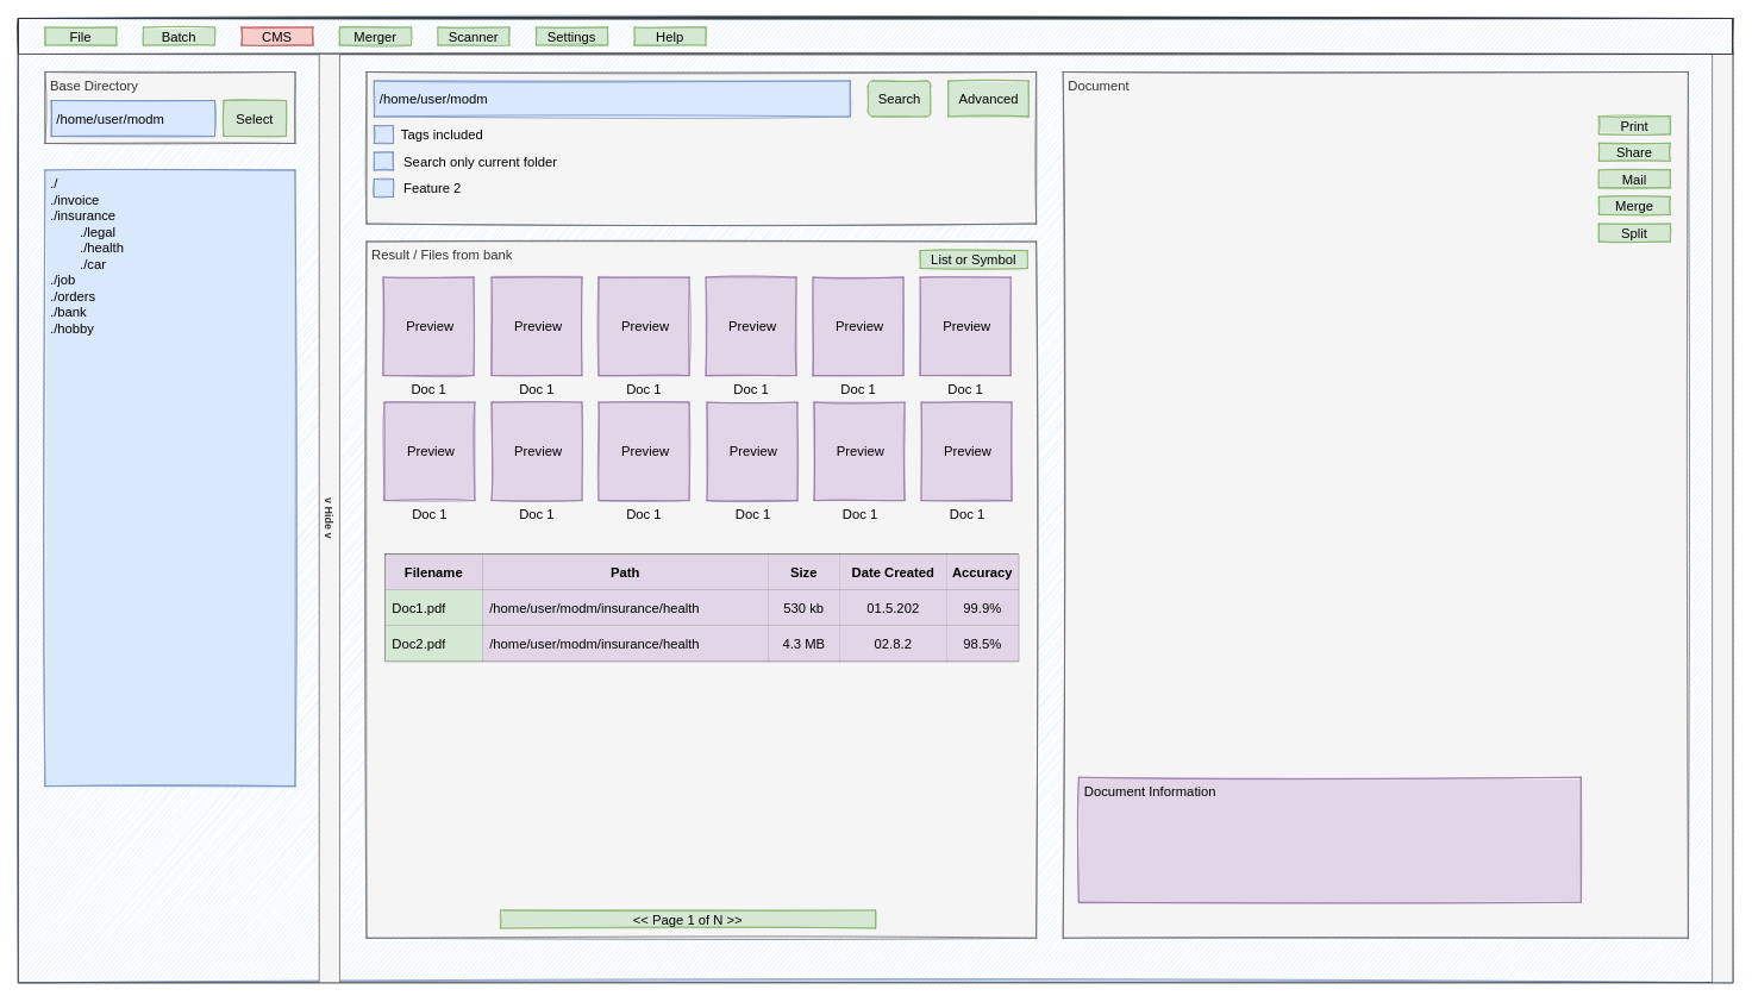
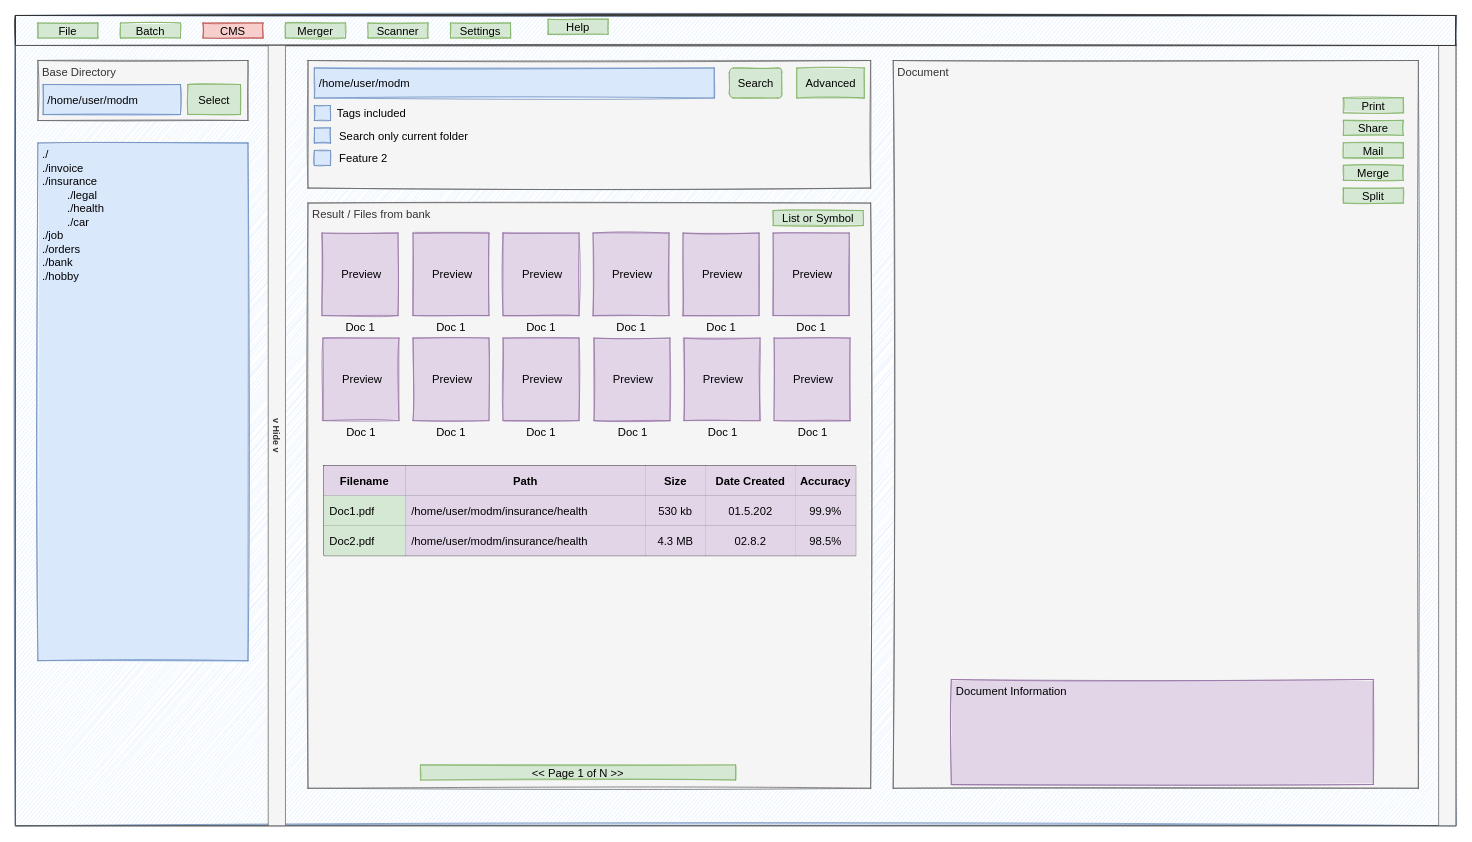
- <mxCell id="19" value="Help" style="rounded=0;whiteSpace=wrap;html=1;sketch=1;fillStyle=solid;strokeColor=#82b366;fontSize=15;fillColor=#d5e8d4;" parent="1" vertex="1"><mxGeometry x="710" y="30" width="80" height="20" as="geometry" /></mxCell>
+ <mxCell id="19" value="Help" style="rounded=0;whiteSpace=wrap;html=1;sketch=1;fillStyle=solid;strokeColor=#82b366;fontSize=15;fillColor=#d5e8d4;" parent="1" vertex="1"><mxGeometry x="730" y="25" width="80" height="20" as="geometry" /></mxCell>
- <mxCell id="84" value="Document Information" style="rounded=0;whiteSpace=wrap;html=1;sketch=1;fillStyle=solid;strokeColor=#9673a6;fontSize=15;fillColor=#e1d5e7;align=left;spacingLeft=4;verticalAlign=top;" parent="78" vertex="1"><mxGeometry x="17.5" y="790" width="562.5" height="140" as="geometry" /></mxCell>
+ <mxCell id="84" value="Document Information" style="rounded=0;whiteSpace=wrap;html=1;sketch=1;fillStyle=solid;strokeColor=#9673a6;fontSize=15;fillColor=#e1d5e7;align=left;spacingLeft=4;verticalAlign=top;" parent="78" vertex="1"><mxGeometry x="77.5" y="825" width="562.5" height="140" as="geometry" /></mxCell>
